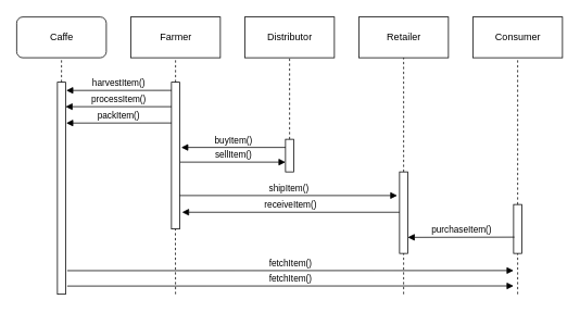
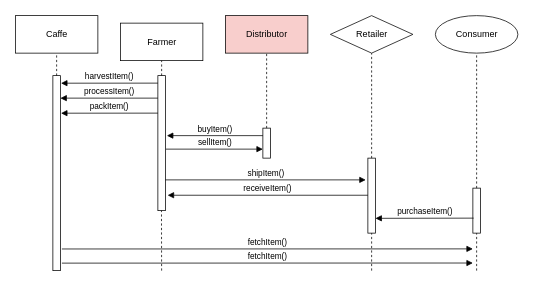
- <mxCell id="2" value="Caffe" style="html=1;rounded=1;" parent="1" vertex="1"><mxGeometry x="20" y="20" width="110" height="50" as="geometry" /></mxCell>
+ <mxCell id="2" value="Caffe" style="html=1;" parent="1" vertex="1"><mxGeometry x="20" y="20" width="110" height="50" as="geometry" /></mxCell>
- <mxCell id="5" value="Farmer" style="html=1;" parent="1" vertex="1"><mxGeometry x="160" y="20" width="110" height="50" as="geometry" /></mxCell>
+ <mxCell id="5" value="Farmer" style="html=1;" parent="1" vertex="1"><mxGeometry x="160" y="30" width="110" height="50" as="geometry" /></mxCell>
- <mxCell id="11" value="Distributor" style="html=1;" parent="1" vertex="1"><mxGeometry x="300" y="20" width="110" height="50" as="geometry" /></mxCell>
+ <mxCell id="11" value="Distributor" style="html=1;fillColor=#f8cecc;" parent="1" vertex="1"><mxGeometry x="300" y="20" width="110" height="50" as="geometry" /></mxCell>
- <mxCell id="14" value="&lt;div&gt;Retailer&lt;/div&gt;" style="html=1;" parent="1" vertex="1"><mxGeometry x="440" y="20" width="110" height="50" as="geometry" /></mxCell>
+ <mxCell id="14" value="&lt;div&gt;Retailer&lt;/div&gt;" style="rhombus;html=1;" parent="1" vertex="1"><mxGeometry x="440" y="20" width="110" height="50" as="geometry" /></mxCell>
- <mxCell id="17" value="Consumer" style="html=1;" parent="1" vertex="1"><mxGeometry x="580" y="20" width="110" height="50" as="geometry" /></mxCell>
+ <mxCell id="17" value="Consumer" style="ellipse;html=1;" parent="1" vertex="1"><mxGeometry x="580" y="20" width="110" height="50" as="geometry" /></mxCell>
